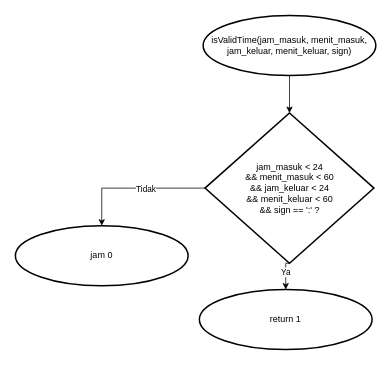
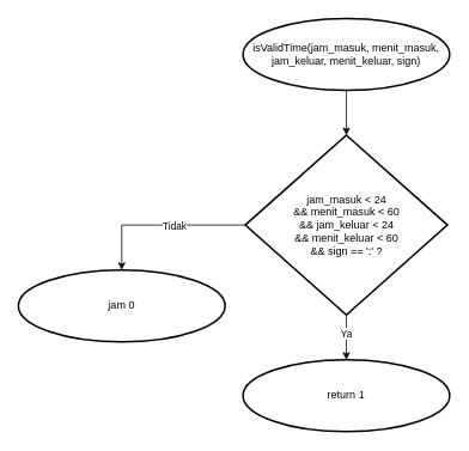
- <mxCell id="5" value="return 1" style="strokeWidth=2;html=1;shape=mxgraph.flowchart.start_1;whiteSpace=wrap;" vertex="1" parent="1"><mxGeometry x="265" y="385" width="230" height="80" as="geometry" /></mxCell>
+ <mxCell id="5" value="return 1" style="strokeWidth=2;html=1;shape=mxgraph.flowchart.start_1;whiteSpace=wrap;" vertex="1" parent="1"><mxGeometry x="270" y="400" width="230" height="80" as="geometry" /></mxCell>
